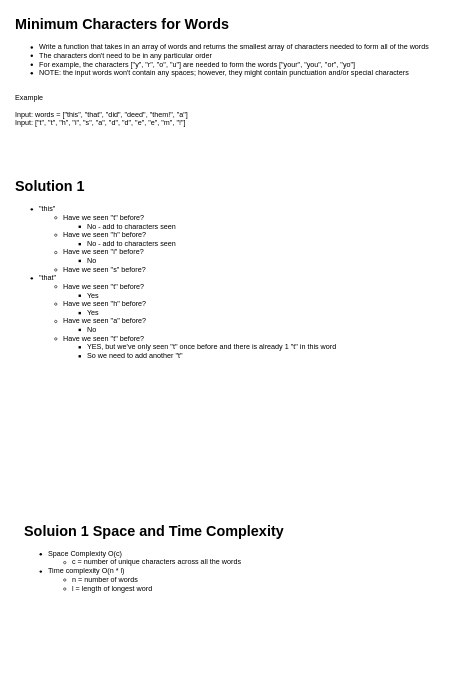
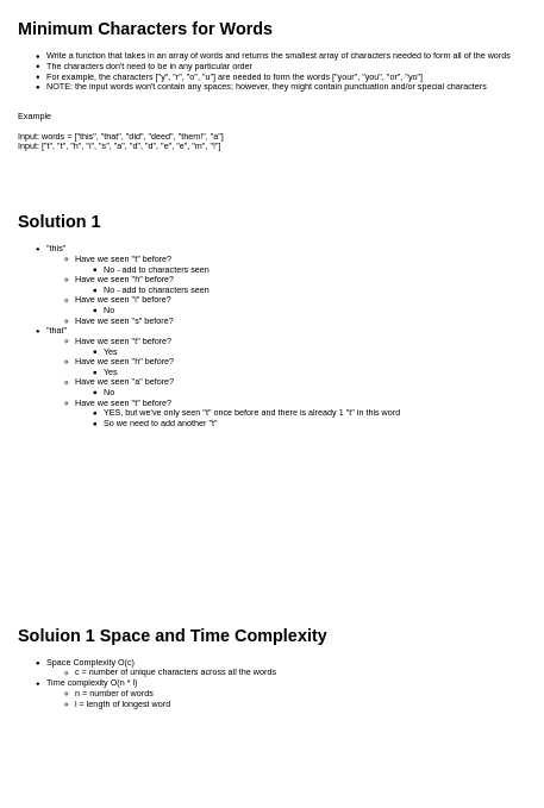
- <mxCell id="4" value="&lt;h1&gt;Soluion 1 Space and Time Complexity&lt;/h1&gt;&lt;p&gt;&lt;/p&gt;&lt;ul&gt;&lt;li&gt;Space Complexity O(c)&lt;/li&gt;&lt;ul&gt;&lt;li&gt;c = number of unique characters across all the words&lt;/li&gt;&lt;/ul&gt;&lt;li&gt;Time complexity O(n * l)&lt;/li&gt;&lt;ul&gt;&lt;li&gt;n = number of words&lt;/li&gt;&lt;li&gt;l = length of longest word&lt;/li&gt;&lt;/ul&gt;&lt;/ul&gt;&lt;p&gt;&lt;/p&gt;" style="text;html=1;strokeColor=none;fillColor=none;spacing=5;spacingTop=-20;whiteSpace=wrap;overflow=hidden;rounded=0;" vertex="1" parent="1"><mxGeometry x="35" y="865" width="670" height="240" as="geometry" /></mxCell>
+ <mxCell id="4" value="&lt;h1&gt;Soluion 1 Space and Time Complexity&lt;/h1&gt;&lt;p&gt;&lt;/p&gt;&lt;ul&gt;&lt;li&gt;Space Complexity O(c)&lt;/li&gt;&lt;ul&gt;&lt;li&gt;c = number of unique characters across all the words&lt;/li&gt;&lt;/ul&gt;&lt;li&gt;Time complexity O(n * l)&lt;/li&gt;&lt;ul&gt;&lt;li&gt;n = number of words&lt;/li&gt;&lt;li&gt;l = length of longest word&lt;/li&gt;&lt;/ul&gt;&lt;/ul&gt;&lt;p&gt;&lt;/p&gt;" style="text;html=1;strokeColor=none;fillColor=none;spacing=5;spacingTop=-20;whiteSpace=wrap;overflow=hidden;rounded=0;" vertex="1" parent="1"><mxGeometry x="20" y="870" width="670" height="240" as="geometry" /></mxCell>
